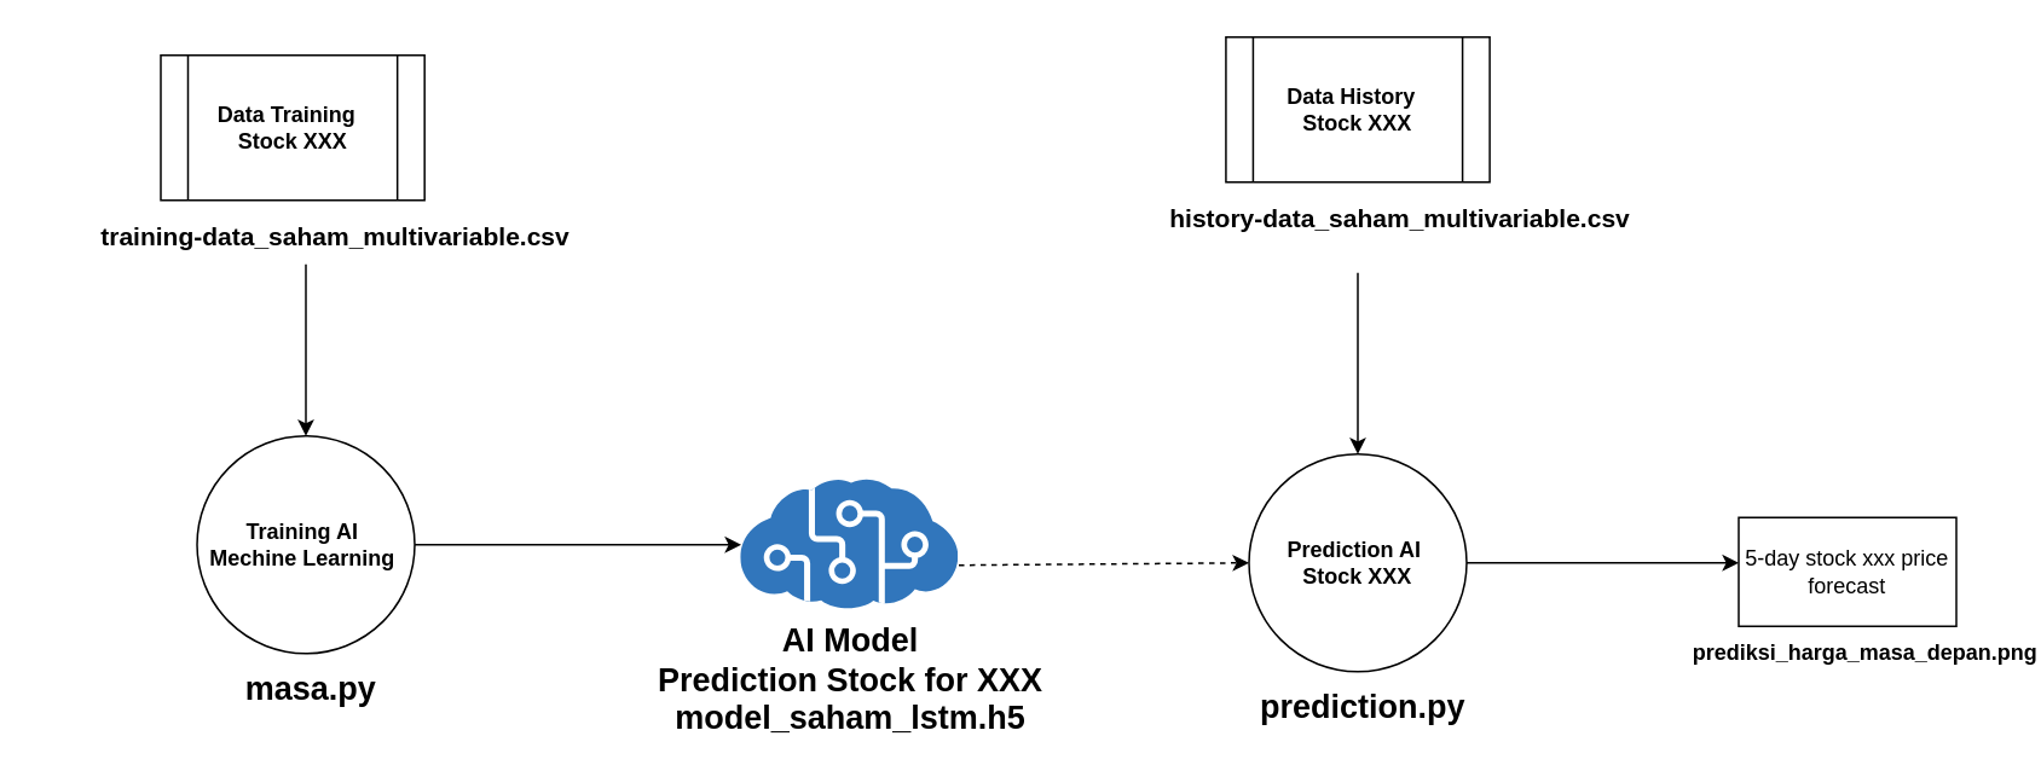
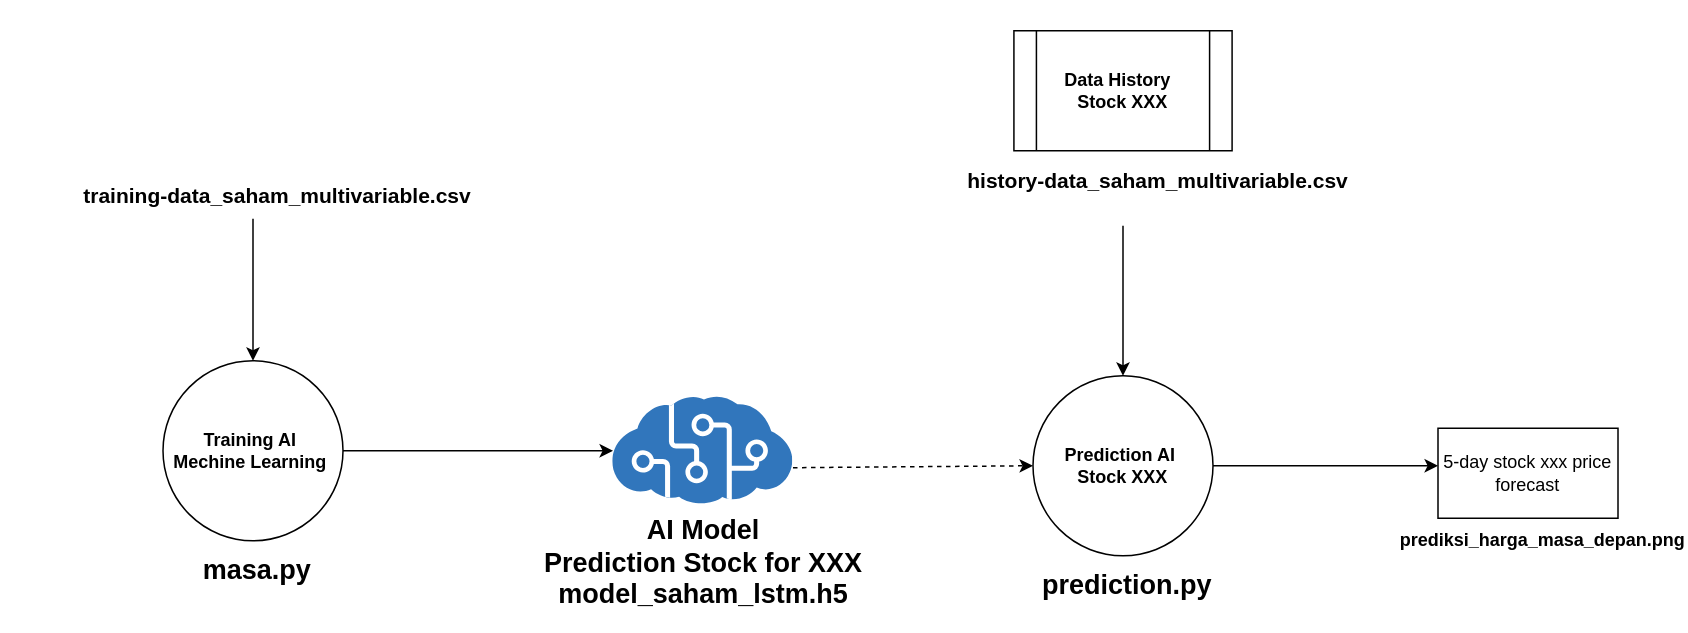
- <mxCell id="5" value="Data Training&amp;nbsp;&amp;nbsp;&lt;br&gt;Stock XXX" style="shape=process;whiteSpace=wrap;html=1;backgroundOutline=1;fontStyle=1" vertex="1" parent="4"><mxGeometry x="67.28" width="145.45" height="80" as="geometry" /></mxCell>
